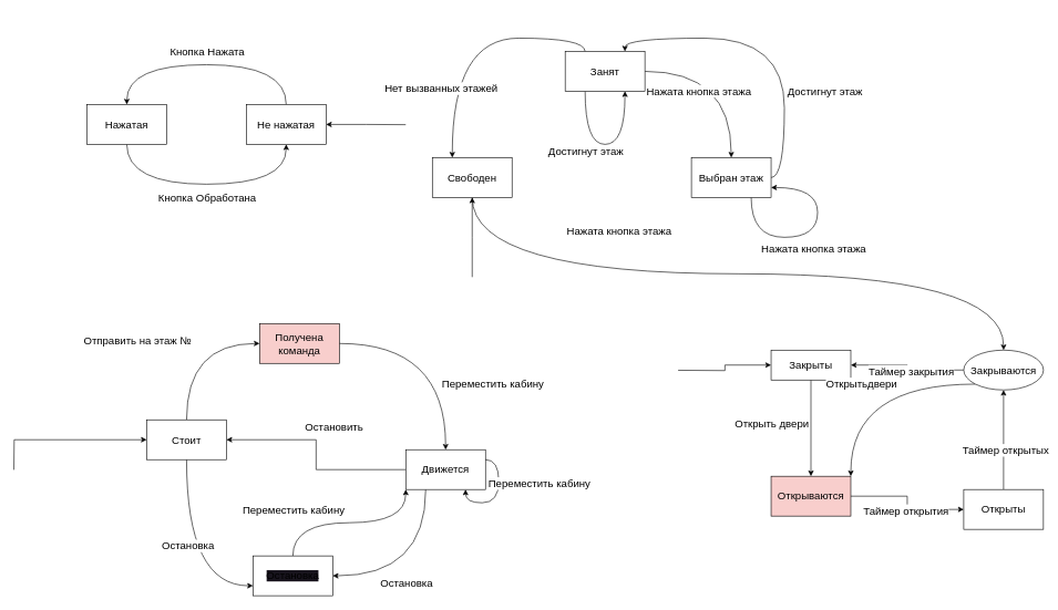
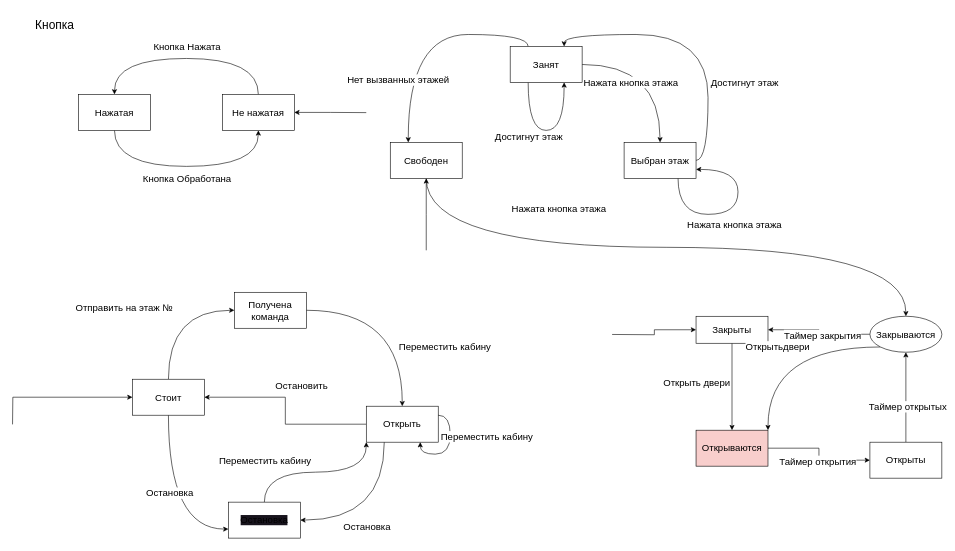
+ <mxCell id="9" value="&lt;font style=&quot;font-size: 20px;&quot;&gt;Кнопка&lt;/font&gt;" style="text;html=1;align=center;verticalAlign=middle;resizable=0;points=[];autosize=1;strokeColor=none;fillColor=none;" parent="1" vertex="1"><mxGeometry x="45" y="20" width="90" height="40" as="geometry" /></mxCell>
- <mxCell id="34" value="Получена команда" style="rounded=0;whiteSpace=wrap;html=1;fontSize=16;fillColor=#f8cecc;" parent="1" vertex="1"><mxGeometry x="390" y="487" width="120" height="60" as="geometry" /></mxCell>
+ <mxCell id="34" value="Получена команда" style="rounded=0;whiteSpace=wrap;html=1;fontSize=16;" parent="1" vertex="1"><mxGeometry x="390" y="487" width="120" height="60" as="geometry" /></mxCell>
- <mxCell id="39" value="Движется" style="rounded=0;whiteSpace=wrap;html=1;fontSize=16;" parent="1" vertex="1"><mxGeometry x="610" y="677" width="120" height="60" as="geometry" /></mxCell>
+ <mxCell id="39" value="Открыть" style="rounded=0;whiteSpace=wrap;html=1;fontSize=16;" parent="1" vertex="1"><mxGeometry x="610" y="677" width="120" height="60" as="geometry" /></mxCell>
